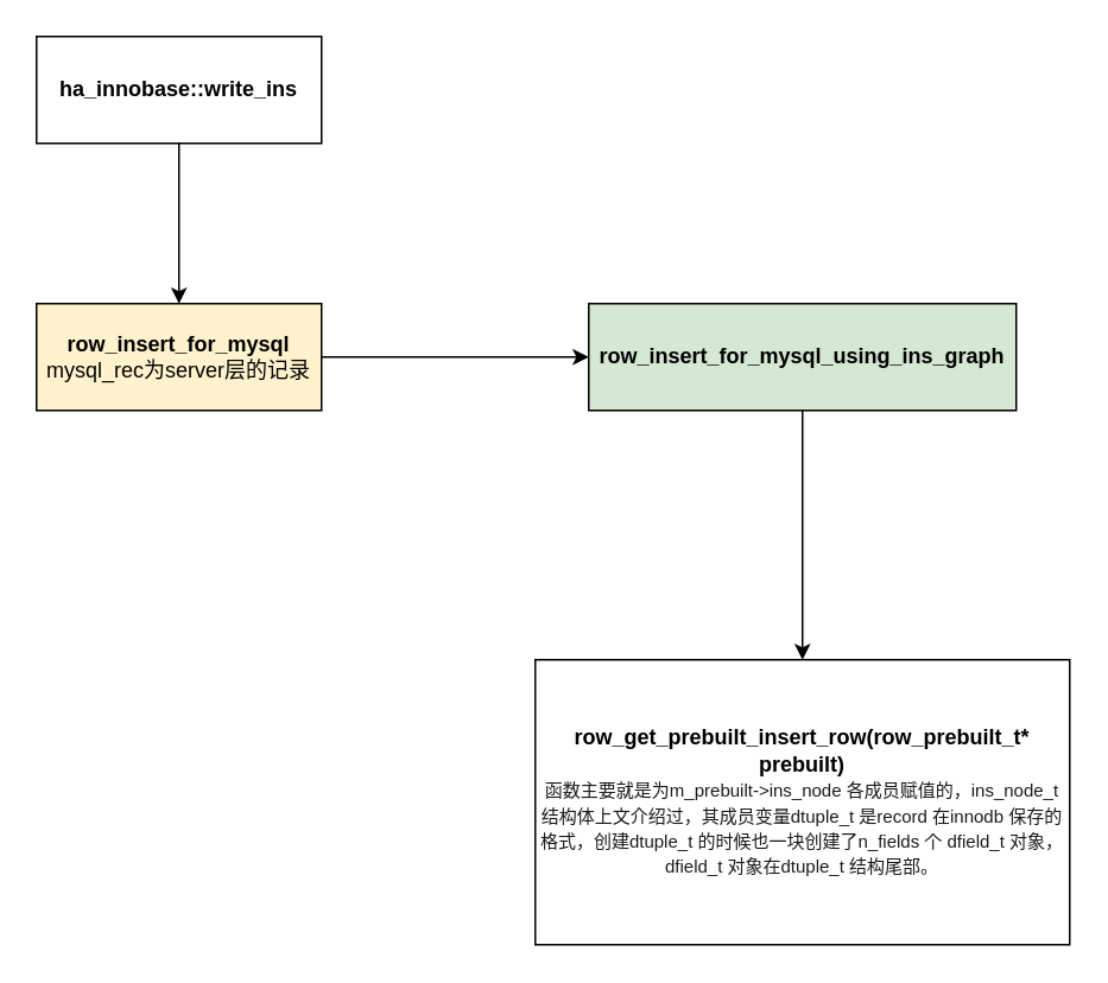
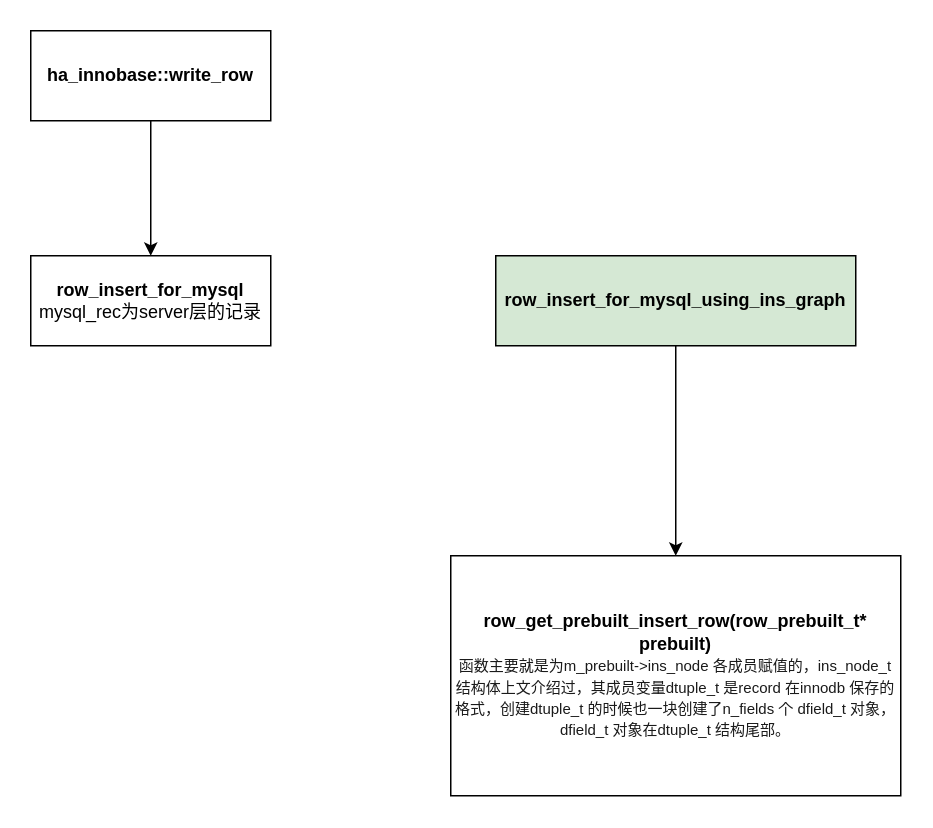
- <mxCell id="3" value="&lt;b&gt;ha_innobase::write_ins&lt;/b&gt;" style="rounded=0;whiteSpace=wrap;html=1;" vertex="1" parent="1"><mxGeometry x="20" y="20" width="160" height="60" as="geometry" /></mxCell>
+ <mxCell id="3" value="&lt;b&gt;ha_innobase::write_row&lt;/b&gt;" style="rounded=0;whiteSpace=wrap;html=1;" vertex="1" parent="1"><mxGeometry x="20" y="20" width="160" height="60" as="geometry" /></mxCell>
- <mxCell id="5" value="&lt;b&gt;row_insert_for_mysql&lt;/b&gt;&lt;br&gt;mysql_rec为server层的记录" style="rounded=0;whiteSpace=wrap;html=1;fillColor=#fff2cc;" vertex="1" parent="1"><mxGeometry x="20" y="170" width="160" height="60" as="geometry" /></mxCell>
+ <mxCell id="5" value="&lt;b&gt;row_insert_for_mysql&lt;/b&gt;&lt;br&gt;mysql_rec为server层的记录" style="rounded=0;whiteSpace=wrap;html=1;" vertex="1" parent="1"><mxGeometry x="20" y="170" width="160" height="60" as="geometry" /></mxCell>
- <mxCell id="4" style="edgeStyle=orthogonalEdgeStyle;rounded=0;orthogonalLoop=1;jettySize=auto;html=1;exitX=1;exitY=0.5;exitDx=0;exitDy=0;entryX=0;entryY=0.5;entryDx=0;entryDy=0;" edge="1" parent="1" source="5" target="7"><mxGeometry relative="1" as="geometry" /></mxCell>
